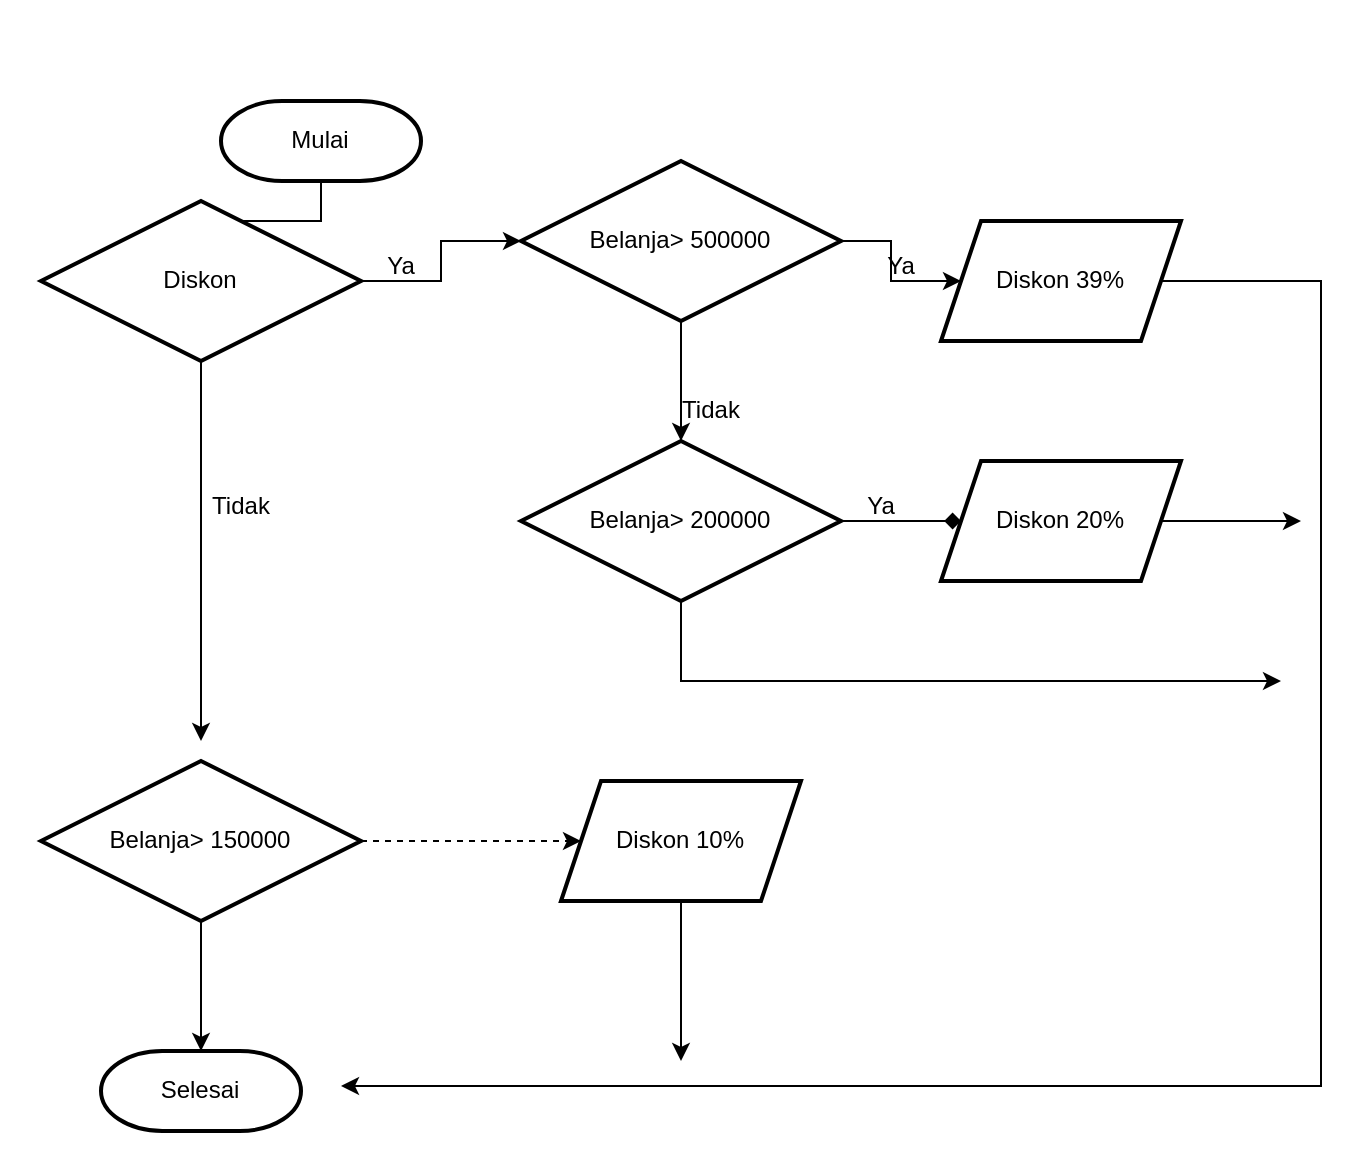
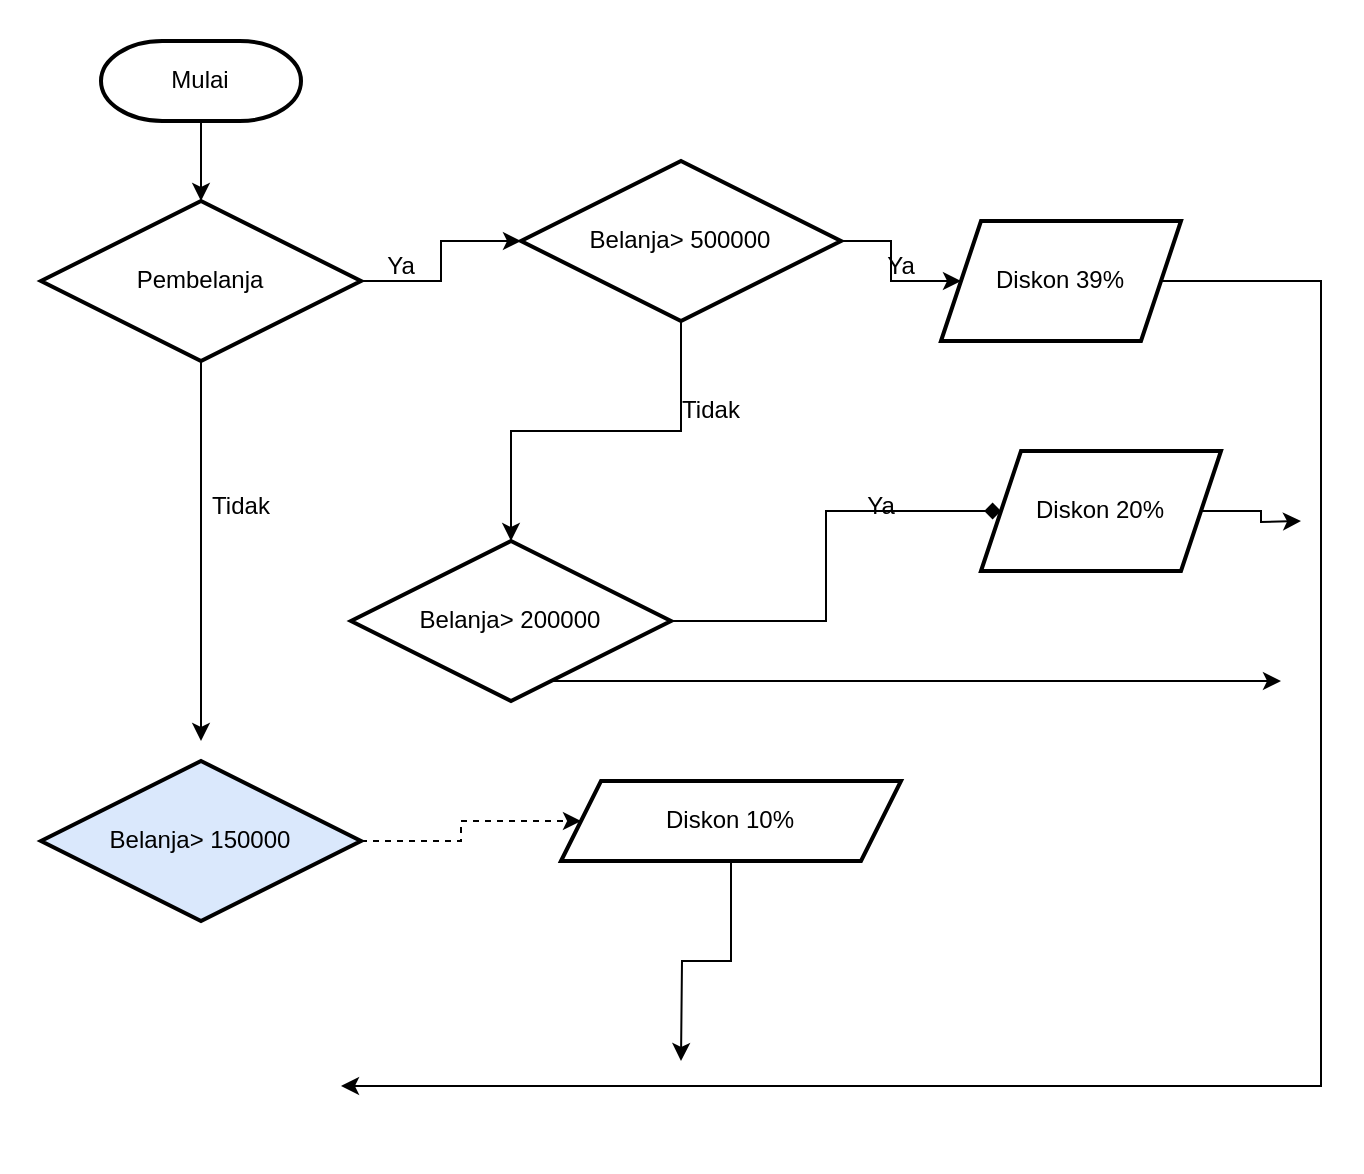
- <mxCell id="3" value="Mulai" style="strokeWidth=2;html=1;shape=mxgraph.flowchart.terminator;whiteSpace=wrap;" vertex="1" parent="1"><mxGeometry x="110" y="50" width="100" height="40" as="geometry" /></mxCell>
+ <mxCell id="3" value="Mulai" style="strokeWidth=2;html=1;shape=mxgraph.flowchart.terminator;whiteSpace=wrap;" vertex="1" parent="1"><mxGeometry x="50" y="20" width="100" height="40" as="geometry" /></mxCell>
- <mxCell id="8" value="Diskon" style="rhombus;whiteSpace=wrap;html=1;strokeWidth=2;" vertex="1" parent="1"><mxGeometry x="20" y="100" width="160" height="80" as="geometry" /></mxCell>
+ <mxCell id="8" value="Pembelanja" style="rhombus;whiteSpace=wrap;html=1;strokeWidth=2;" vertex="1" parent="1"><mxGeometry x="20" y="100" width="160" height="80" as="geometry" /></mxCell>
- <mxCell id="14" value="Belanja&amp;gt; 200000" style="rhombus;whiteSpace=wrap;html=1;strokeWidth=2;" vertex="1" parent="1"><mxGeometry x="260" y="220" width="160" height="80" as="geometry" /></mxCell>
+ <mxCell id="14" value="Belanja&amp;gt; 200000" style="rhombus;whiteSpace=wrap;html=1;strokeWidth=2;" vertex="1" parent="1"><mxGeometry x="175" y="270" width="160" height="80" as="geometry" /></mxCell>
- <mxCell id="16" value="Diskon 20%" style="shape=parallelogram;perimeter=parallelogramPerimeter;whiteSpace=wrap;html=1;fixedSize=1;strokeWidth=2;" vertex="1" parent="1"><mxGeometry x="470" y="230" width="120" height="60" as="geometry" /></mxCell>
+ <mxCell id="16" value="Diskon 20%" style="shape=parallelogram;perimeter=parallelogramPerimeter;whiteSpace=wrap;html=1;fixedSize=1;strokeWidth=2;" vertex="1" parent="1"><mxGeometry x="490" y="225" width="120" height="60" as="geometry" /></mxCell>
- <mxCell id="19" value="Belanja&amp;gt; 150000" style="rhombus;whiteSpace=wrap;html=1;strokeWidth=2;" vertex="1" parent="1"><mxGeometry x="20" y="380" width="160" height="80" as="geometry" /></mxCell>
+ <mxCell id="19" value="Belanja&amp;gt; 150000" style="rhombus;whiteSpace=wrap;html=1;strokeWidth=2;fillColor=#dae8fc;" vertex="1" parent="1"><mxGeometry x="20" y="380" width="160" height="80" as="geometry" /></mxCell>
- <mxCell id="21" value="Diskon 10%" style="shape=parallelogram;perimeter=parallelogramPerimeter;whiteSpace=wrap;html=1;fixedSize=1;strokeWidth=2;" vertex="1" parent="1"><mxGeometry x="280" y="390" width="120" height="60" as="geometry" /></mxCell>
+ <mxCell id="21" value="Diskon 10%" style="shape=parallelogram;perimeter=parallelogramPerimeter;whiteSpace=wrap;html=1;fixedSize=1;strokeWidth=2;" vertex="1" parent="1"><mxGeometry x="280" y="390" width="170" height="40" as="geometry" /></mxCell>
- <mxCell id="17" value="" style="edgeStyle=orthogonalEdgeStyle;rounded=0;orthogonalLoop=1;jettySize=auto;html=1;" edge="1" parent="1" source="19" target="22"><mxGeometry relative="1" as="geometry" /></mxCell>
- <mxCell id="22" value="Selesai" style="strokeWidth=2;html=1;shape=mxgraph.flowchart.terminator;whiteSpace=wrap;" vertex="1" parent="1"><mxGeometry x="50" y="525" width="100" height="40" as="geometry" /></mxCell>
